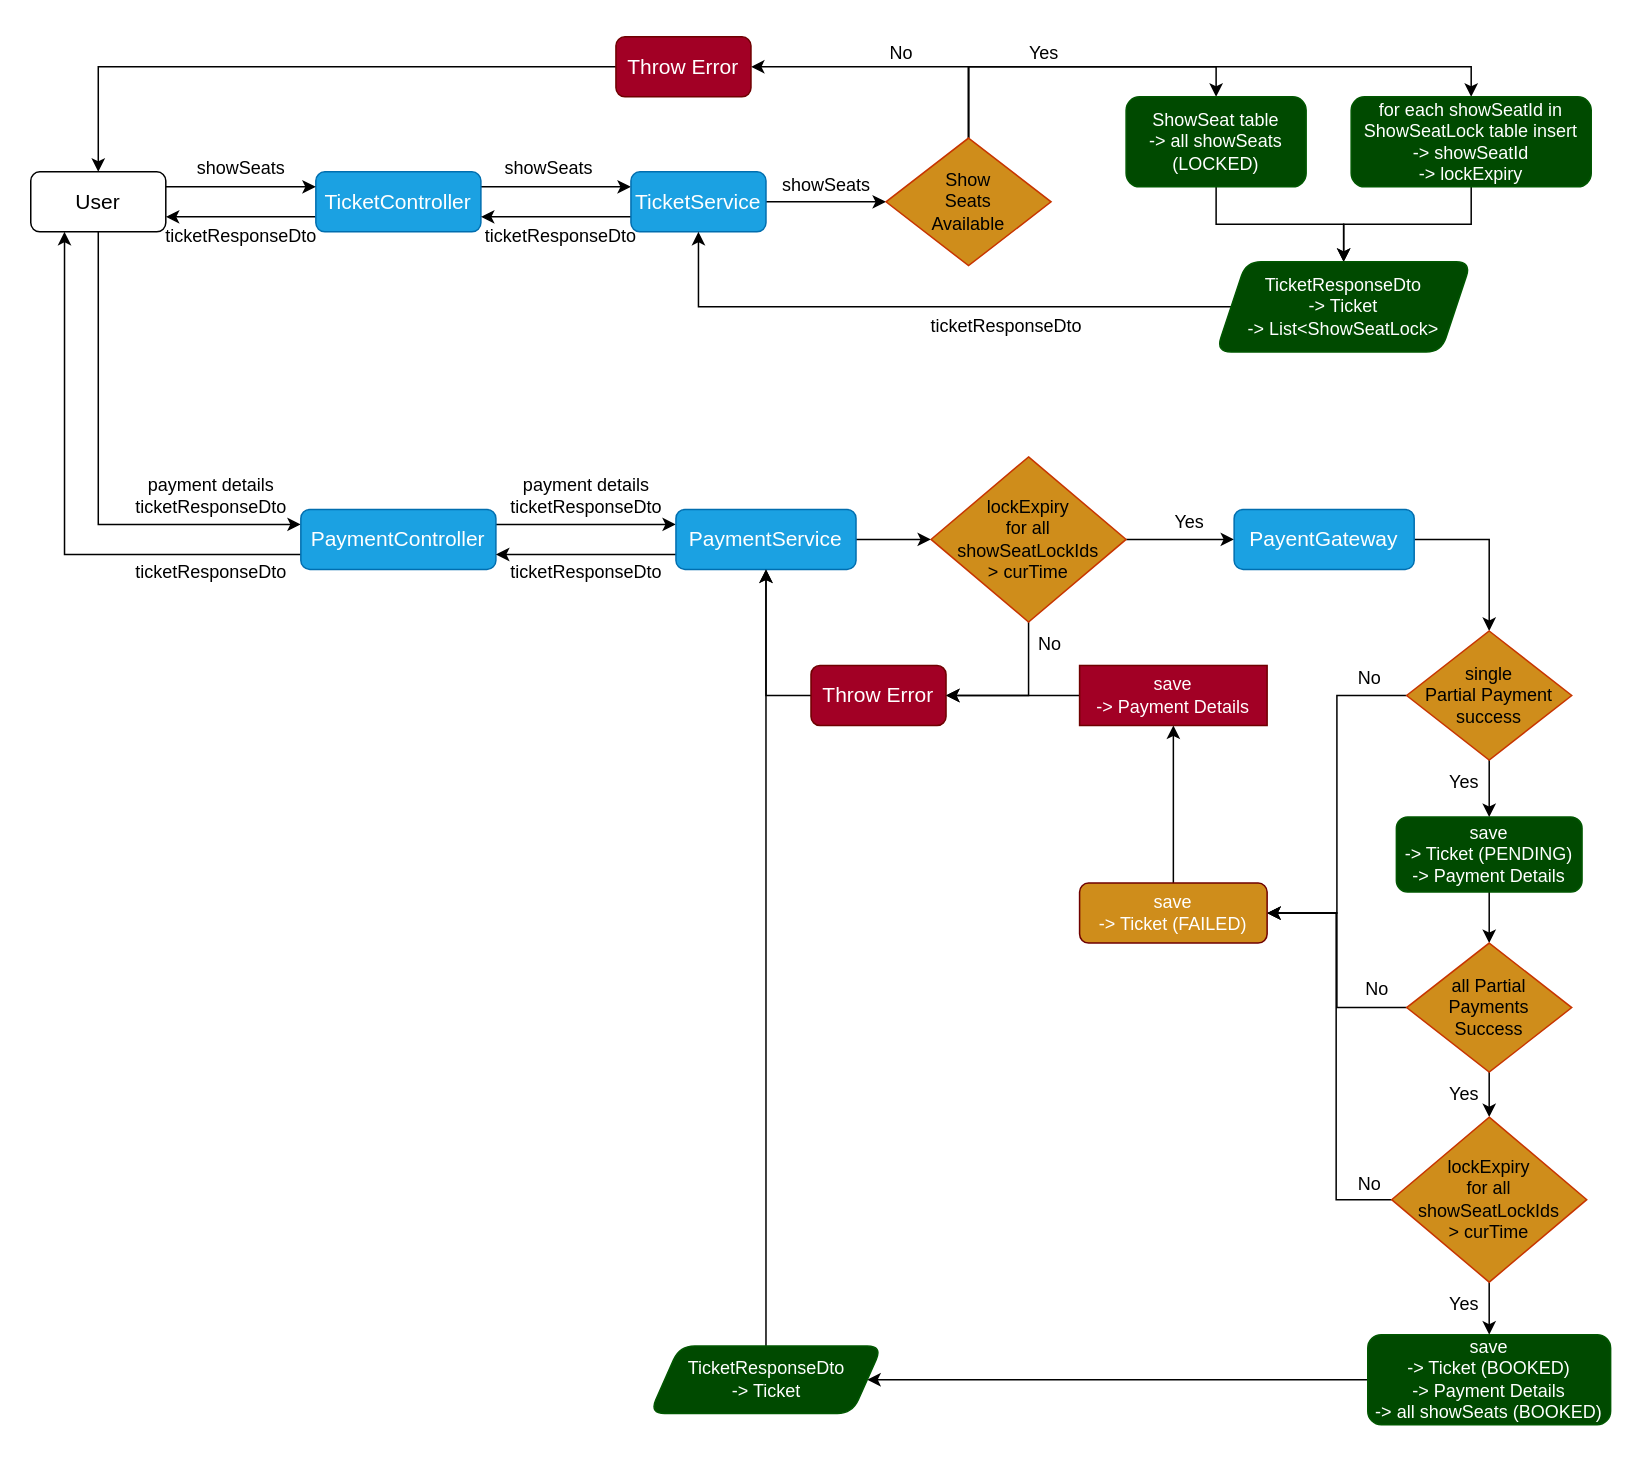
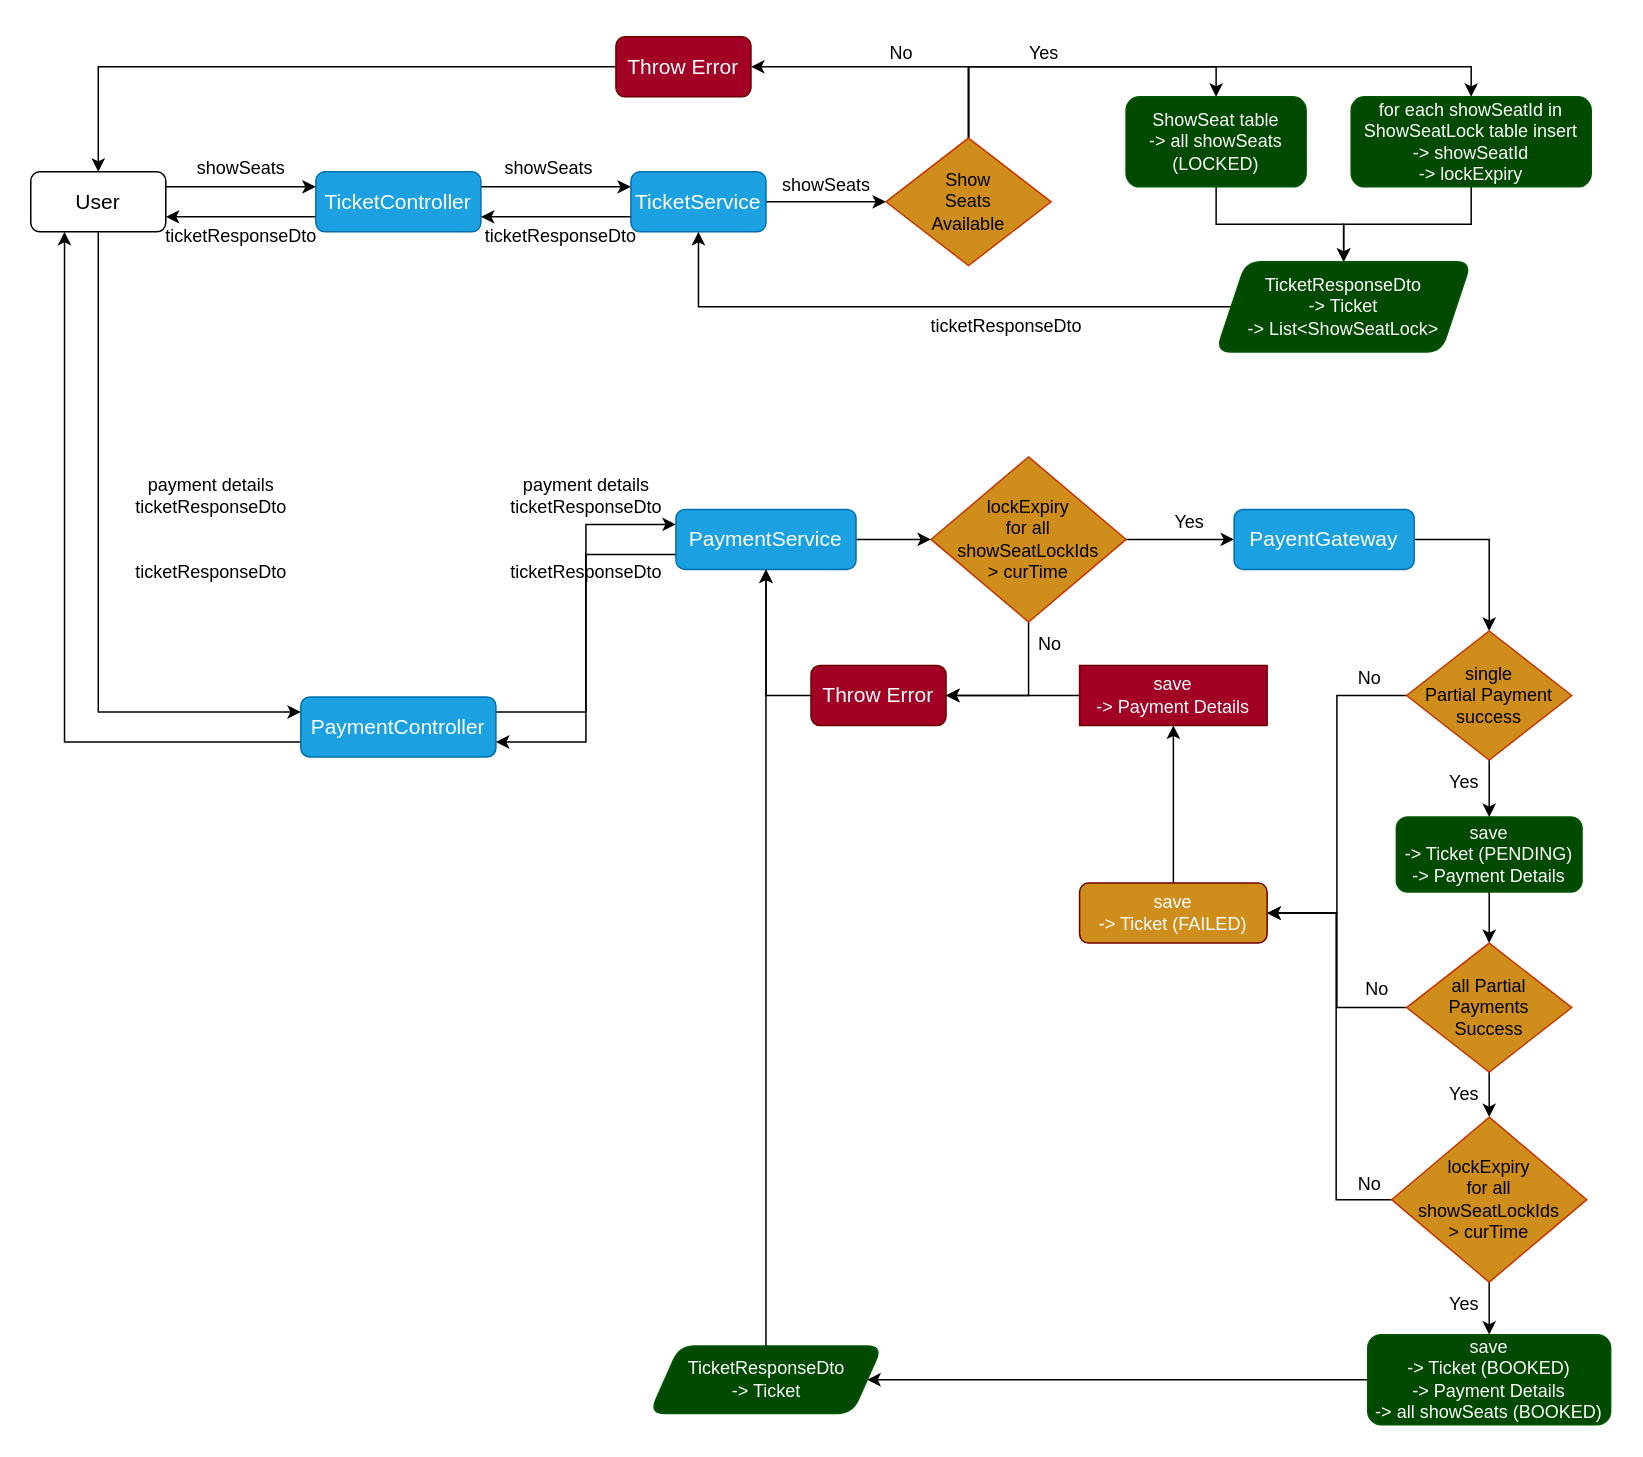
- <mxCell id="30" value="&lt;font style=&quot;font-size: 14px;&quot;&gt;PaymentController&lt;/font&gt;" style="rounded=1;whiteSpace=wrap;html=1;fillColor=#1ba1e2;fontColor=#ffffff;strokeColor=#006EAF;" vertex="1" parent="1"><mxGeometry x="200" y="339" width="130" height="40" as="geometry" /></mxCell>
+ <mxCell id="30" value="&lt;font style=&quot;font-size: 14px;&quot;&gt;PaymentController&lt;/font&gt;" style="rounded=1;whiteSpace=wrap;html=1;fillColor=#1ba1e2;fontColor=#ffffff;strokeColor=#006EAF;" vertex="1" parent="1"><mxGeometry x="200" y="464" width="130" height="40" as="geometry" /></mxCell>
